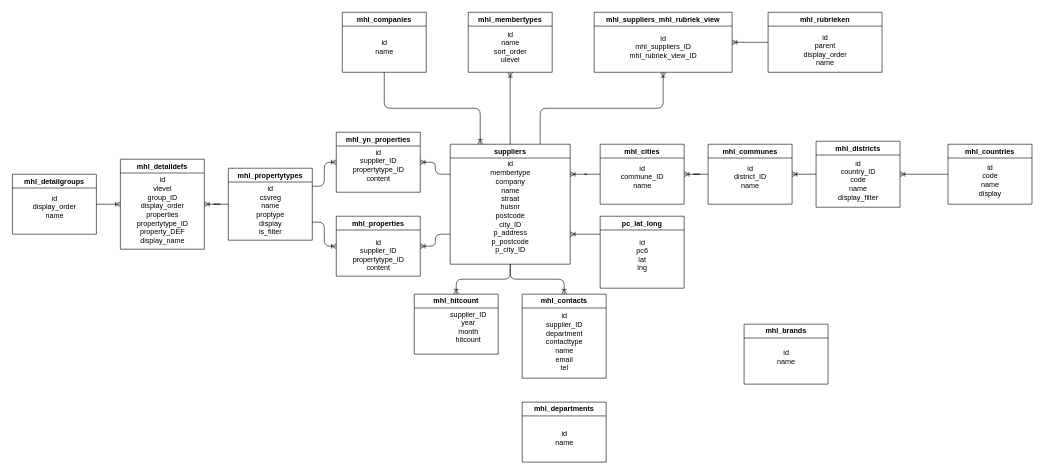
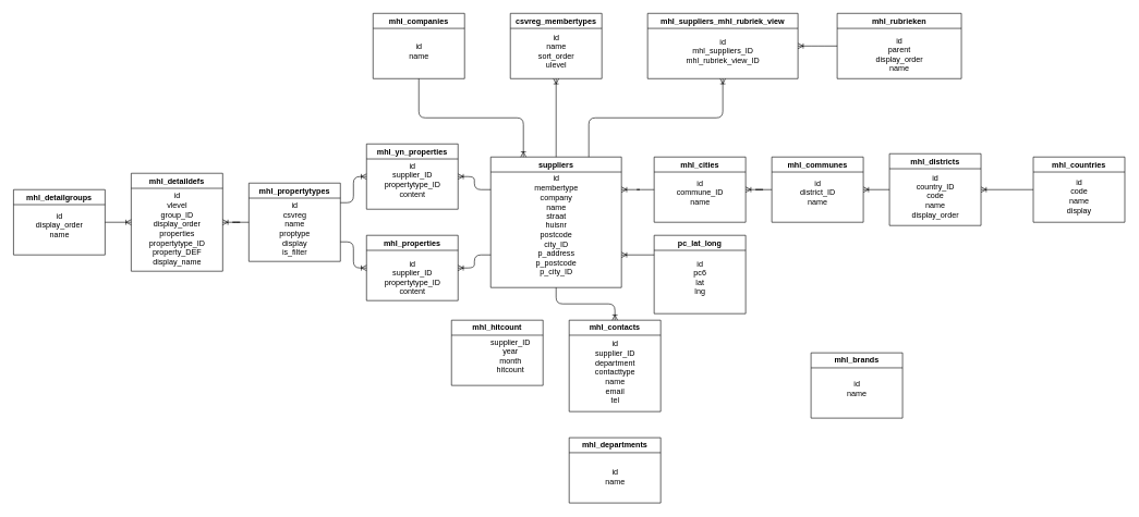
- <mxCell id="8" value="mhl_membertypes" style="swimlane;whiteSpace=wrap;html=1;" vertex="1" parent="1"><mxGeometry x="780" y="20" width="140" height="100" as="geometry" /></mxCell>
+ <mxCell id="8" value="csvreg_membertypes" style="swimlane;whiteSpace=wrap;html=1;" vertex="1" parent="1"><mxGeometry x="780" y="20" width="140" height="100" as="geometry" /></mxCell>
- <mxCell id="27" value="id&lt;div&gt;country_ID&lt;/div&gt;&lt;div&gt;code&lt;/div&gt;&lt;div&gt;name&lt;/div&gt;&lt;div&gt;display_filter&lt;/div&gt;" style="text;html=1;align=center;verticalAlign=middle;resizable=0;points=[];autosize=1;strokeColor=none;fillColor=none;" vertex="1" parent="26"><mxGeometry x="20" y="20" width="100" height="90" as="geometry" /></mxCell>
+ <mxCell id="27" value="id&lt;div&gt;country_ID&lt;/div&gt;&lt;div&gt;code&lt;/div&gt;&lt;div&gt;name&lt;/div&gt;&lt;div&gt;display_order&lt;/div&gt;" style="text;html=1;align=center;verticalAlign=middle;resizable=0;points=[];autosize=1;strokeColor=none;fillColor=none;" vertex="1" parent="26"><mxGeometry x="20" y="20" width="100" height="90" as="geometry" /></mxCell>
- <mxCell id="44" value="" style="edgeStyle=orthogonalEdgeStyle;fontSize=12;html=1;endArrow=ERoneToMany;exitX=0.5;exitY=1;exitDx=0;exitDy=0;entryX=0.5;entryY=0;entryDx=0;entryDy=0;" edge="1" parent="1" source="10" target="20"><mxGeometry width="100" height="100" relative="1" as="geometry"><mxPoint x="520" y="640" as="sourcePoint" /><mxPoint x="620" y="540" as="targetPoint" /></mxGeometry></mxCell>
